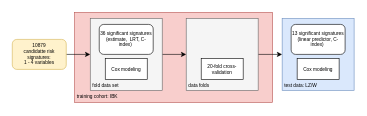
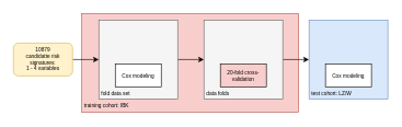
- <mxCell id="14" value="36 significant signatures (estimate,&amp;nbsp; LRT, C-index)&amp;nbsp;" style="rounded=1;whiteSpace=wrap;html=1;fontSize=8;" parent="1" vertex="1"><mxGeometry x="165" y="40" width="90" height="50" as="geometry" /></mxCell>
- <mxCell id="11" value="&lt;font style=&quot;font-size: 8px&quot;&gt;13 significant signatures (linear predictor, C-index)&amp;nbsp;&lt;/font&gt;" style="rounded=1;whiteSpace=wrap;html=1;fontSize=8;" parent="1" vertex="1"><mxGeometry x="485" y="40" width="90" height="50" as="geometry" /></mxCell>
- <mxCell id="18" value="&lt;font style=&quot;font-size: 8px&quot;&gt;20-fold cross-validation&lt;/font&gt;" style="rounded=0;whiteSpace=wrap;html=1;fontSize=8;" parent="1" vertex="1"><mxGeometry x="335" y="97" width="70" height="35" as="geometry" /></mxCell>
+ <mxCell id="18" value="&lt;font style=&quot;font-size: 8px&quot;&gt;20-fold cross-validation&lt;/font&gt;" style="rounded=0;whiteSpace=wrap;html=1;fontSize=8;fillColor=#f8cecc;" parent="1" vertex="1"><mxGeometry x="335" y="97" width="70" height="35" as="geometry" /></mxCell>
- <mxCell id="9" value="test data: LZ/W" style="text;html=1;strokeColor=none;fillColor=none;align=left;verticalAlign=middle;whiteSpace=wrap;rounded=0;fontSize=8;" parent="1" vertex="1"><mxGeometry x="472" y="132" width="73" height="20" as="geometry" /></mxCell>
+ <mxCell id="9" value="test cohort: LZ/W" style="text;html=1;strokeColor=none;fillColor=none;align=left;verticalAlign=middle;whiteSpace=wrap;rounded=0;fontSize=8;" parent="1" vertex="1"><mxGeometry x="472" y="132" width="73" height="20" as="geometry" /></mxCell>
